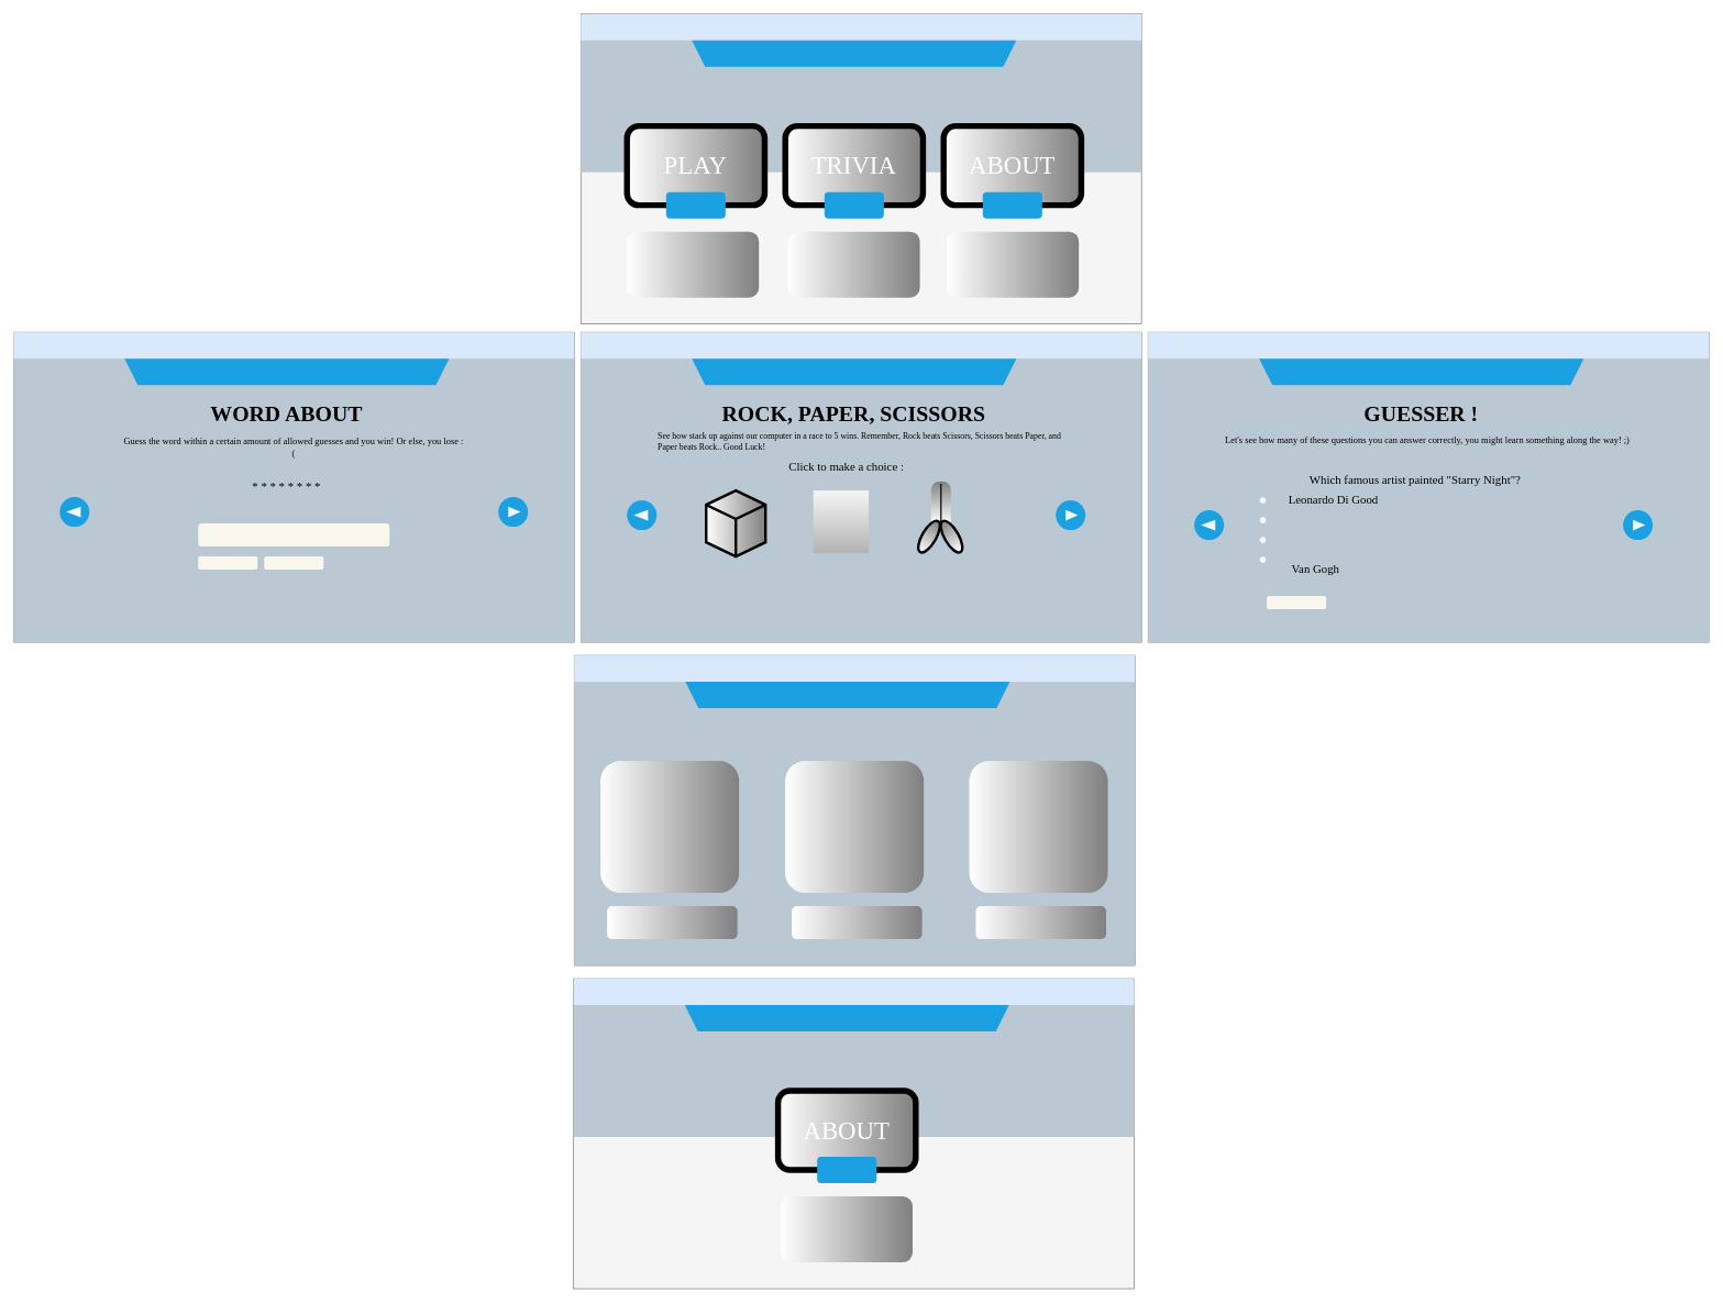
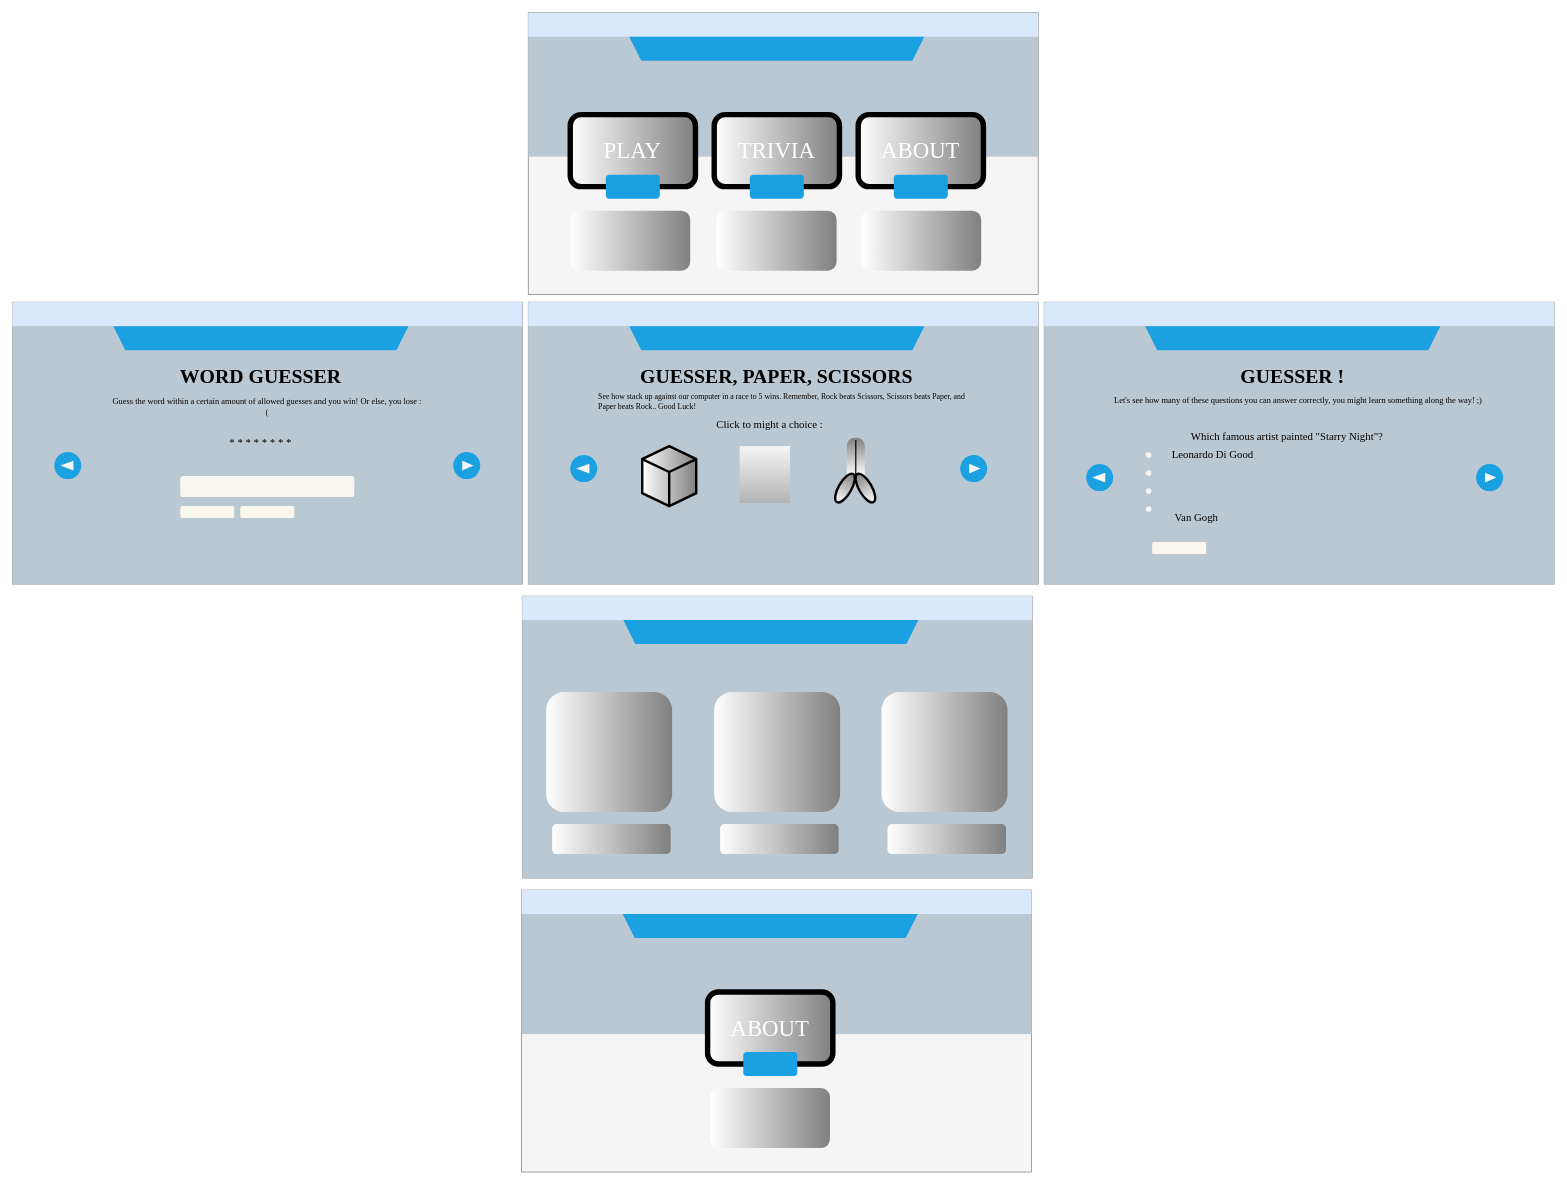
- <mxCell id="20" value="WORD ABOUT" style="text;strokeColor=none;align=center;fillColor=none;html=1;verticalAlign=middle;whiteSpace=wrap;rounded=0;shadow=0;strokeWidth=9;fontSize=33;fontFamily=Comic Sans MS;fontStyle=1" parent="1" vertex="1"><mxGeometry x="189.37" y="613" width="490" height="30" as="geometry" /></mxCell>
+ <mxCell id="20" value="WORD GUESSER" style="text;strokeColor=none;align=center;fillColor=none;html=1;verticalAlign=middle;whiteSpace=wrap;rounded=0;shadow=0;strokeWidth=9;fontSize=33;fontFamily=Comic Sans MS;fontStyle=1" parent="1" vertex="1"><mxGeometry x="189.37" y="613" width="490" height="30" as="geometry" /></mxCell>
- <mxCell id="44" value="&lt;font face=&quot;Lucida Console&quot;&gt;ROCK, PAPER, SCISSORS&lt;/font&gt;" style="text;strokeColor=none;align=center;fillColor=none;html=1;verticalAlign=middle;whiteSpace=wrap;rounded=0;shadow=0;strokeWidth=9;fontSize=33;fontFamily=Comic Sans MS;fontStyle=1" parent="1" vertex="1"><mxGeometry x="1049.37" y="613" width="490" height="30" as="geometry" /></mxCell>
+ <mxCell id="44" value="&lt;font face=&quot;Lucida Console&quot;&gt;GUESSER, PAPER, SCISSORS&lt;/font&gt;" style="text;strokeColor=none;align=center;fillColor=none;html=1;verticalAlign=middle;whiteSpace=wrap;rounded=0;shadow=0;strokeWidth=9;fontSize=33;fontFamily=Comic Sans MS;fontStyle=1" parent="1" vertex="1"><mxGeometry x="1049.37" y="613" width="490" height="30" as="geometry" /></mxCell>
- <mxCell id="46" value="Click to make a choice :&amp;nbsp;" style="text;strokeColor=none;align=center;fillColor=none;html=1;verticalAlign=middle;whiteSpace=wrap;rounded=0;shadow=0;strokeWidth=9;fontFamily=Lucida Console;fontSize=18;fontColor=#000000;" parent="1" vertex="1"><mxGeometry x="990" y="693" width="590" height="30" as="geometry" /></mxCell>
+ <mxCell id="46" value="Click to might a choice :&amp;nbsp;" style="text;strokeColor=none;align=center;fillColor=none;html=1;verticalAlign=middle;whiteSpace=wrap;rounded=0;shadow=0;strokeWidth=9;fontFamily=Lucida Console;fontSize=18;fontColor=#000000;" parent="1" vertex="1"><mxGeometry x="990" y="693" width="590" height="30" as="geometry" /></mxCell>
